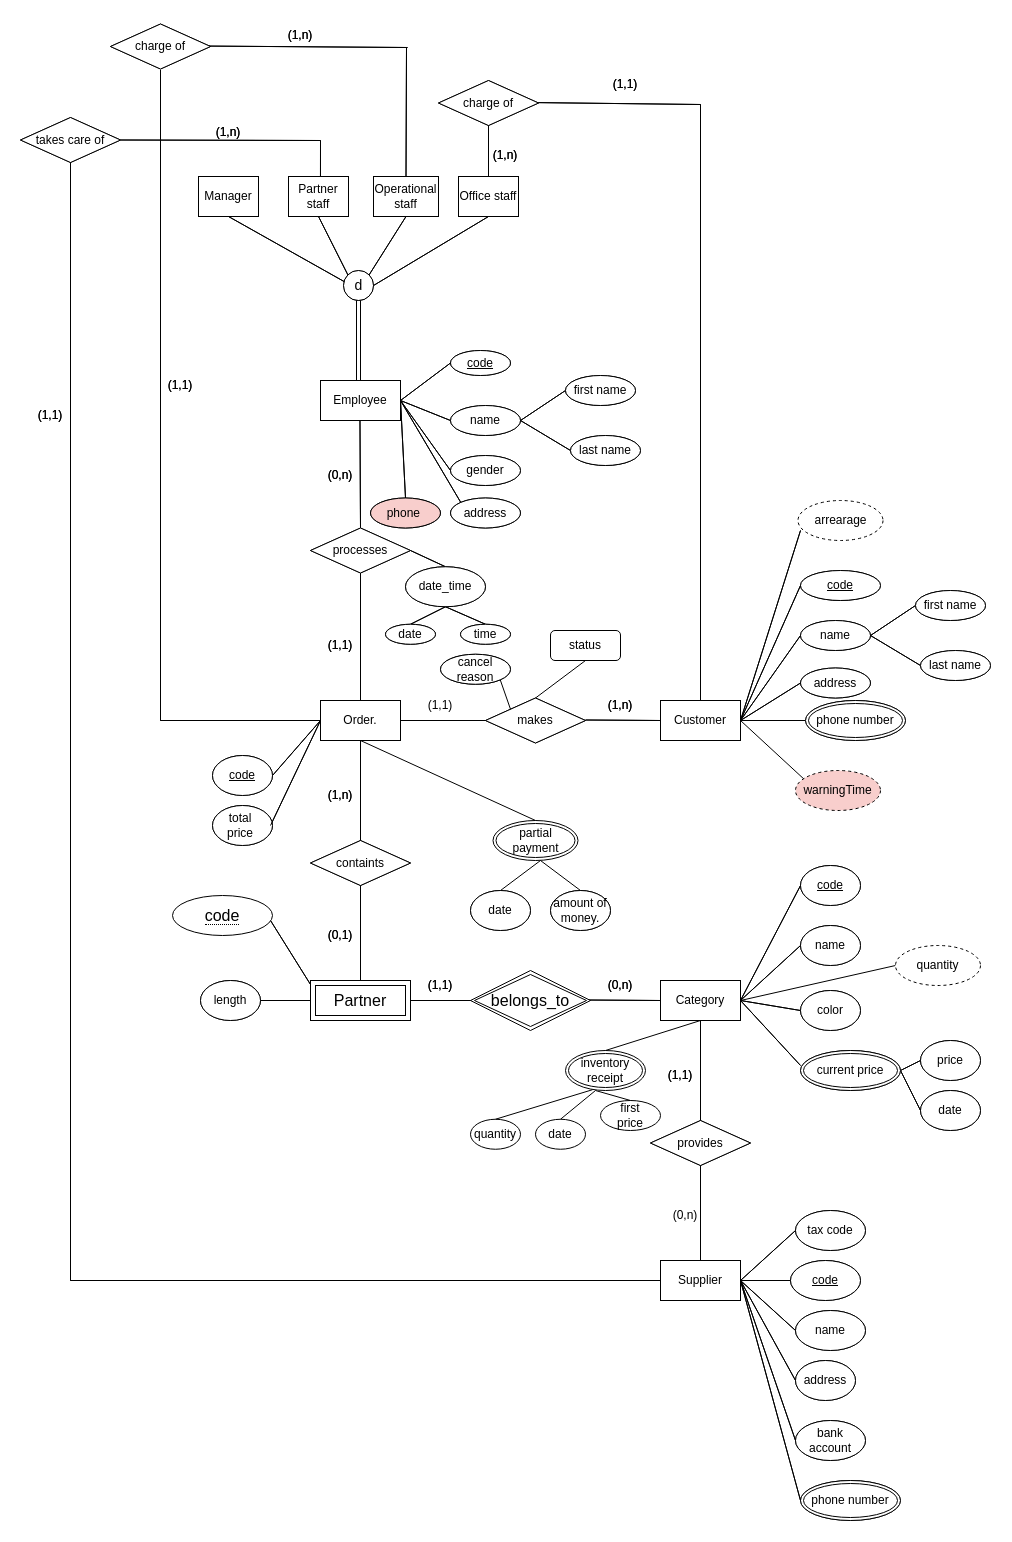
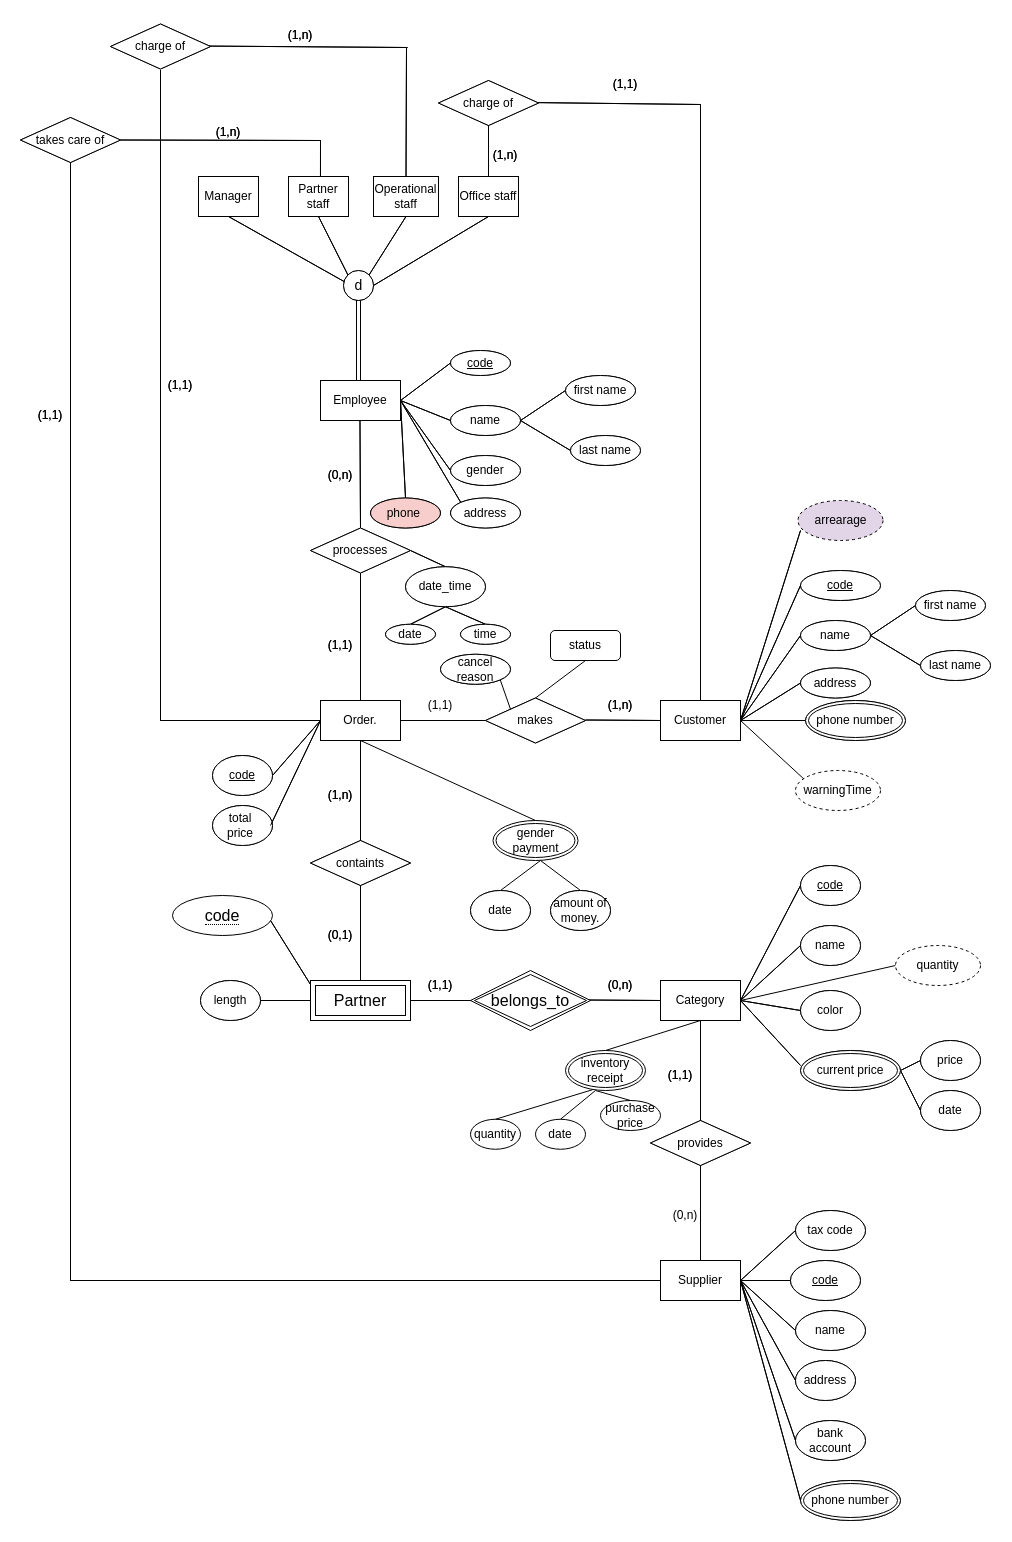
- <mxCell id="284" value="arrearage" style="ellipse;whiteSpace=wrap;html=1;align=center;dashed=1;" vertex="1" parent="1"><mxGeometry x="797.5" y="500" width="85" height="40" as="geometry" /></mxCell>
+ <mxCell id="284" value="arrearage" style="ellipse;whiteSpace=wrap;html=1;align=center;dashed=1;fillColor=#e1d5e7;" vertex="1" parent="1"><mxGeometry x="797.5" y="500" width="85" height="40" as="geometry" /></mxCell>
- <mxCell id="289" value="warningTime" style="ellipse;whiteSpace=wrap;html=1;align=center;dashed=1;fillColor=#f8cecc;" vertex="1" parent="1"><mxGeometry x="795" y="770" width="85" height="40" as="geometry" /></mxCell>
+ <mxCell id="289" value="warningTime" style="ellipse;whiteSpace=wrap;html=1;align=center;dashed=1;" vertex="1" parent="1"><mxGeometry x="795" y="770" width="85" height="40" as="geometry" /></mxCell>
- <mxCell id="211" value="partial payment" style="ellipse;shape=doubleEllipse;margin=3;whiteSpace=wrap;html=1;align=center;" vertex="1" parent="1"><mxGeometry x="492.5" width="85" height="40" as="geometry" y="820" /></mxCell>
+ <mxCell id="211" value="gender payment" style="ellipse;shape=doubleEllipse;margin=3;whiteSpace=wrap;html=1;align=center;" vertex="1" parent="1"><mxGeometry x="492.5" width="85" height="40" as="geometry" y="820" /></mxCell>
- <mxCell id="48" value="first&lt;br&gt;price" style="ellipse;whiteSpace=wrap;html=1;align=center;" vertex="1" parent="1"><mxGeometry x="600" y="1100" width="60" height="30" as="geometry" /></mxCell>
+ <mxCell id="48" value="purchase&lt;br&gt;price" style="ellipse;whiteSpace=wrap;html=1;align=center;" vertex="1" parent="1"><mxGeometry x="600" y="1100" width="60" height="30" as="geometry" /></mxCell>
